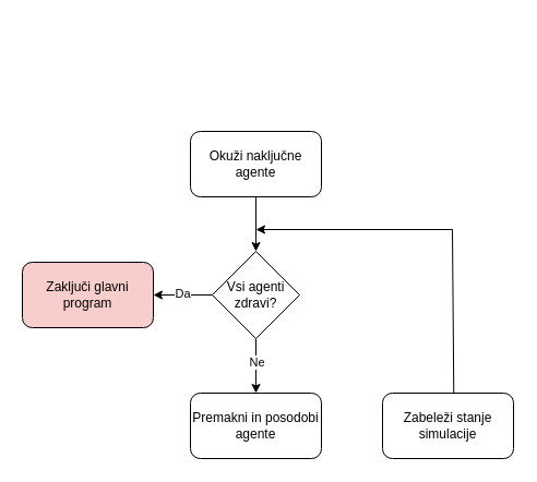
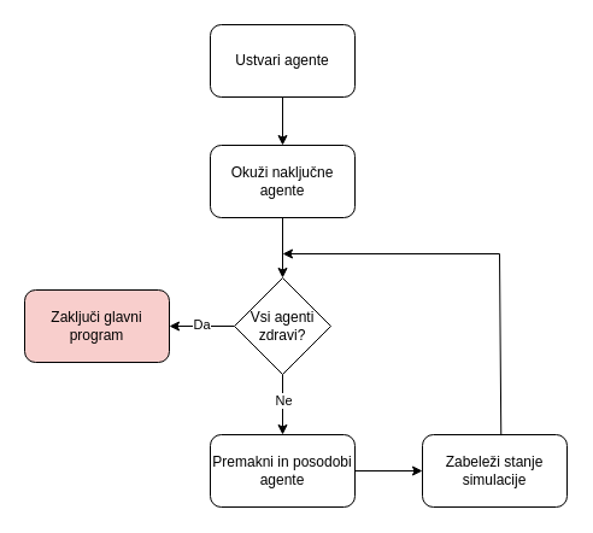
+ <mxCell id="3" value="Ustvari agente" style="rounded=1;whiteSpace=wrap;html=1;" vertex="1" parent="1"><mxGeometry x="174" y="20" width="120" height="60" as="geometry" /></mxCell>
+ <mxCell id="2" style="edgeStyle=orthogonalEdgeStyle;rounded=0;orthogonalLoop=1;jettySize=auto;html=1;exitX=0.5;exitY=1;exitDx=0;exitDy=0;entryX=0.5;entryY=0;entryDx=0;entryDy=0;" edge="1" parent="1" source="3" target="5"><mxGeometry relative="1" as="geometry" /></mxCell>
+ <mxCell id="11" style="edgeStyle=orthogonalEdgeStyle;rounded=0;orthogonalLoop=1;jettySize=auto;html=1;exitX=1;exitY=0.5;exitDx=0;exitDy=0;entryX=0;entryY=0.5;entryDx=0;entryDy=0;" edge="1" parent="1" source="12" target="13"><mxGeometry relative="1" as="geometry" /></mxCell>
